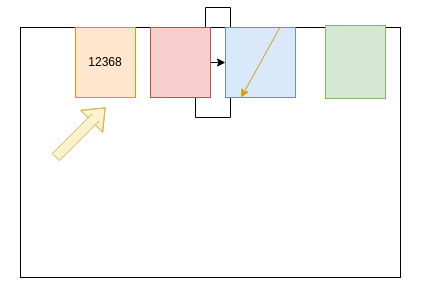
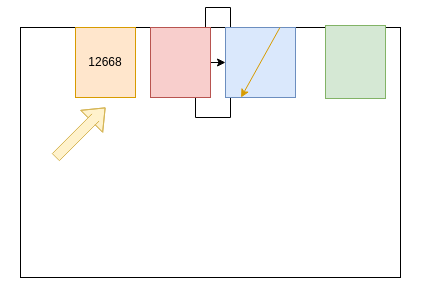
- <mxCell id="3" value="12368" style="rounded=0;whiteSpace=wrap;html=1;fillColor=#ffe6cc;strokeColor=#d79b00;" vertex="1" parent="1"><mxGeometry x="75" y="22" width="60" height="70" as="geometry" /></mxCell>
+ <mxCell id="3" value="12668" style="rounded=0;whiteSpace=wrap;html=1;fillColor=#ffe6cc;strokeColor=#d79b00;" vertex="1" parent="1"><mxGeometry x="75" y="22" width="60" height="70" as="geometry" /></mxCell>
